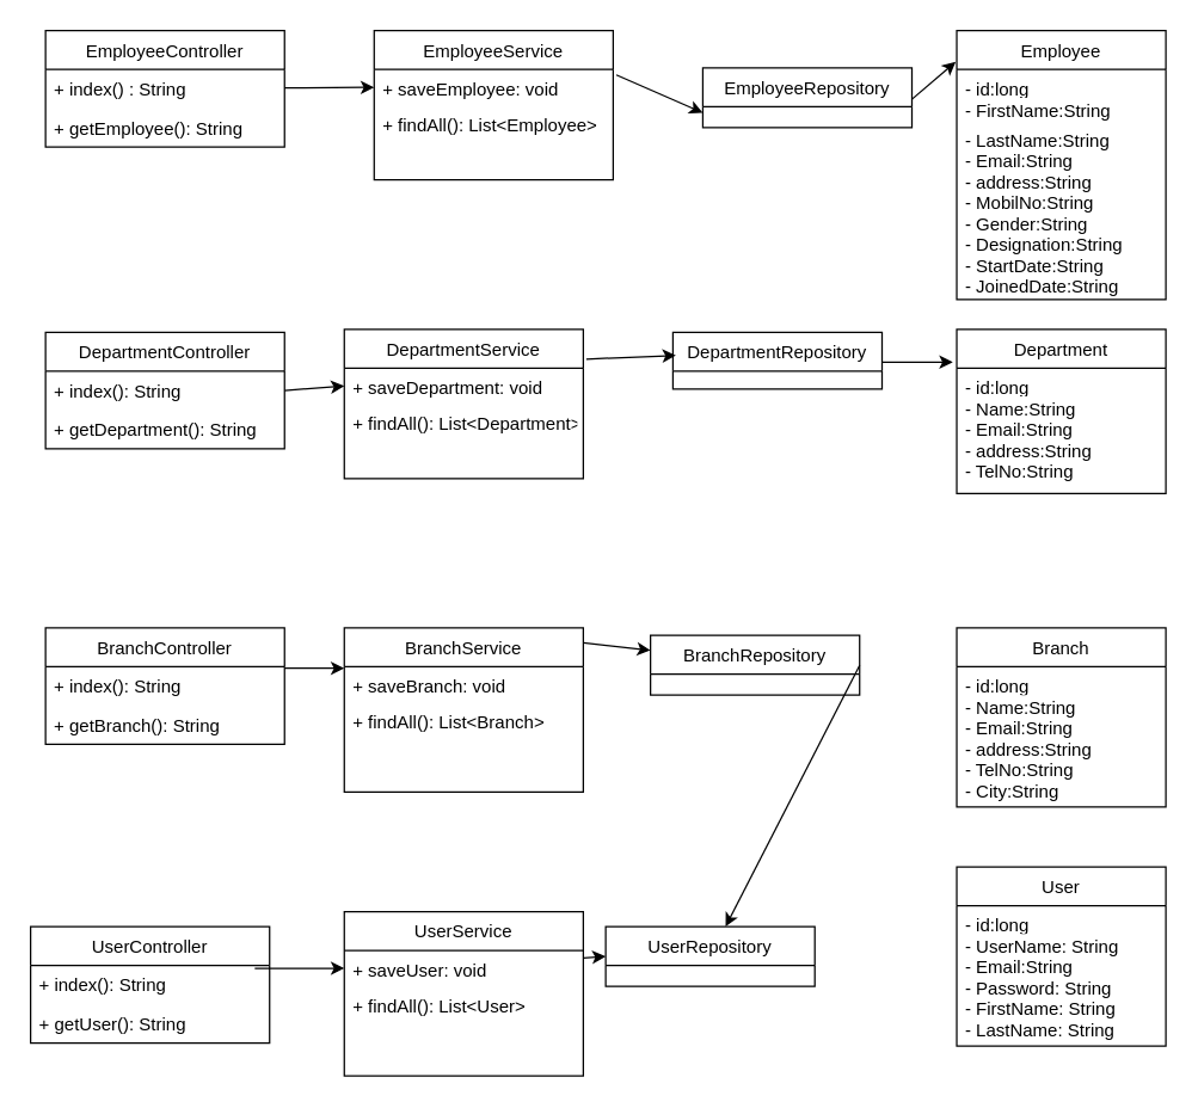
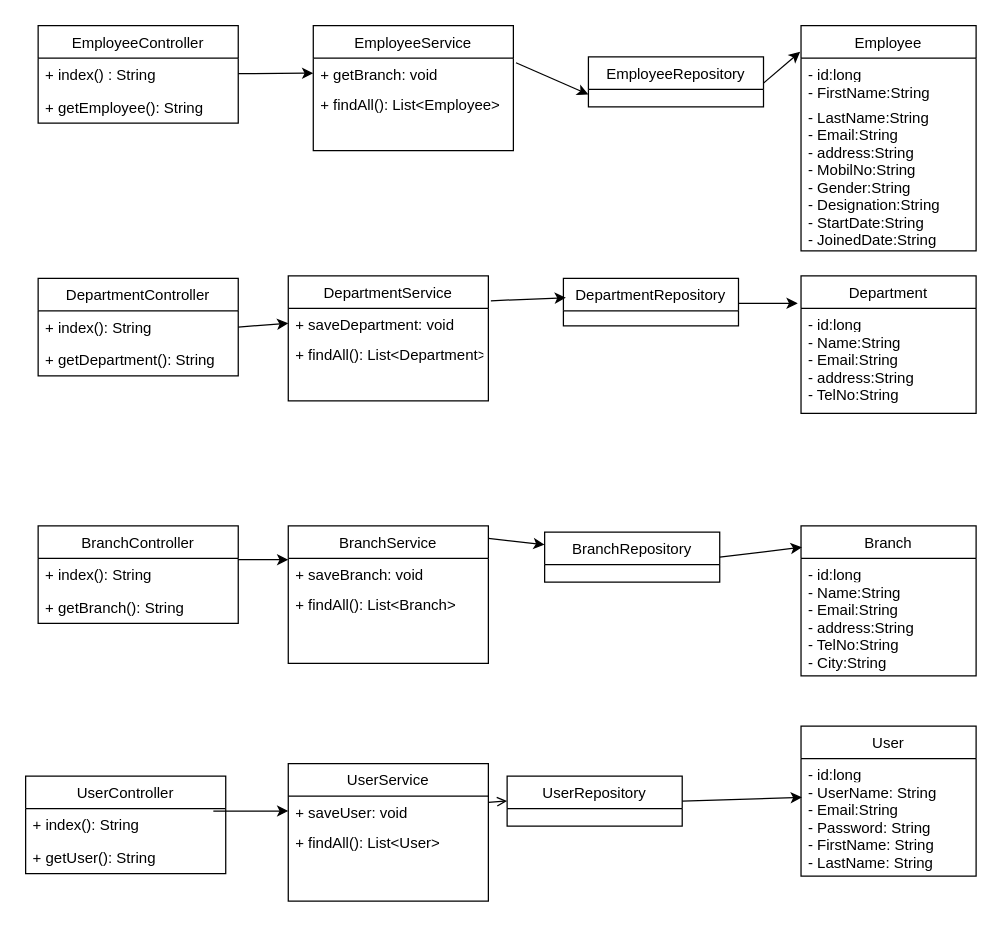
- <mxCell id="3" value="+ saveEmployee: void" style="text;strokeColor=none;fillColor=none;align=left;verticalAlign=top;spacingLeft=4;spacingRight=4;overflow=hidden;rotatable=0;points=[[0,0.5],[1,0.5]];portConstraint=eastwest;" parent="2" vertex="1"><mxGeometry y="26" width="160" height="24" as="geometry" /></mxCell>
+ <mxCell id="3" value="+ getBranch: void" style="text;strokeColor=none;fillColor=none;align=left;verticalAlign=top;spacingLeft=4;spacingRight=4;overflow=hidden;rotatable=0;points=[[0,0.5],[1,0.5]];portConstraint=eastwest;" parent="2" vertex="1"><mxGeometry y="26" width="160" height="24" as="geometry" /></mxCell>
- <mxCell id="41" value="" style="endArrow=classic;html=1;exitX=1;exitY=0.5;exitDx=0;exitDy=0;" edge="1" parent="1" source="20" target="45"><mxGeometry width="50" height="50" relative="1" as="geometry"><mxPoint x="420" y="300" as="sourcePoint" /><mxPoint x="470" y="250" as="targetPoint" /></mxGeometry></mxCell>
+ <mxCell id="41" value="" style="endArrow=classic;html=1;entryX=0.005;entryY=0.142;entryDx=0;entryDy=0;entryPerimeter=0;exitX=1;exitY=0.5;exitDx=0;exitDy=0;" edge="1" parent="1" source="20" target="24"><mxGeometry width="50" height="50" relative="1" as="geometry"><mxPoint x="420" y="300" as="sourcePoint" /><mxPoint x="470" y="250" as="targetPoint" /></mxGeometry></mxCell>
+ <mxCell id="52" value="" style="endArrow=classic;html=1;entryX=0.005;entryY=0.213;entryDx=0;entryDy=0;entryPerimeter=0;exitX=1;exitY=0.5;exitDx=0;exitDy=0;" edge="1" parent="1" source="45" target="44"><mxGeometry width="50" height="50" relative="1" as="geometry"><mxPoint x="490" y="570" as="sourcePoint" /><mxPoint x="540" y="520" as="targetPoint" /></mxGeometry></mxCell>
- <mxCell id="53" value="" style="endArrow=classic;html=1;entryX=0;entryY=0.5;entryDx=0;entryDy=0;exitX=1;exitY=0.208;exitDx=0;exitDy=0;exitPerimeter=0;" edge="1" parent="1" source="47" target="45"><mxGeometry width="50" height="50" relative="1" as="geometry"><mxPoint x="490" y="570" as="sourcePoint" /><mxPoint x="540" y="520" as="targetPoint" /></mxGeometry></mxCell>
+ <mxCell id="53" value="" style="endArrow=open;html=1;entryX=0;entryY=0.5;entryDx=0;entryDy=0;exitX=1;exitY=0.208;exitDx=0;exitDy=0;exitPerimeter=0;" edge="1" parent="1" source="47" target="45"><mxGeometry width="50" height="50" relative="1" as="geometry"><mxPoint x="490" y="570" as="sourcePoint" /><mxPoint x="540" y="520" as="targetPoint" /></mxGeometry></mxCell>
